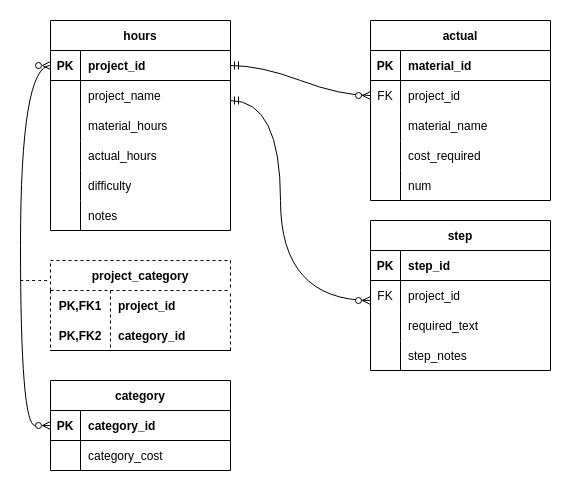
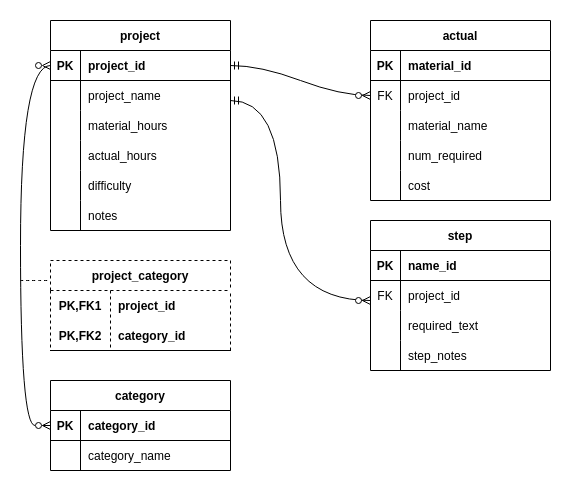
- <mxCell id="2" value="hours" style="shape=table;startSize=30;container=1;collapsible=1;childLayout=tableLayout;fixedRows=1;rowLines=0;fontStyle=1;align=center;resizeLast=1;" vertex="1" parent="1"><mxGeometry x="50" y="20" width="180" height="210" as="geometry" /></mxCell>
+ <mxCell id="2" value="project" style="shape=table;startSize=30;container=1;collapsible=1;childLayout=tableLayout;fixedRows=1;rowLines=0;fontStyle=1;align=center;resizeLast=1;" vertex="1" parent="1"><mxGeometry x="50" y="20" width="180" height="210" as="geometry" /></mxCell>
- <mxCell id="33" value="cost_required" style="shape=partialRectangle;connectable=0;fillColor=none;top=0;left=0;bottom=0;right=0;align=left;spacingLeft=6;overflow=hidden;" vertex="1" parent="31"><mxGeometry x="30" width="150" height="30" as="geometry"><mxRectangle width="150" height="30" as="alternateBounds" /></mxGeometry></mxCell>
+ <mxCell id="33" value="num_required" style="shape=partialRectangle;connectable=0;fillColor=none;top=0;left=0;bottom=0;right=0;align=left;spacingLeft=6;overflow=hidden;" vertex="1" parent="31"><mxGeometry x="30" width="150" height="30" as="geometry"><mxRectangle width="150" height="30" as="alternateBounds" /></mxGeometry></mxCell>
- <mxCell id="36" value="num" style="shape=partialRectangle;connectable=0;fillColor=none;top=0;left=0;bottom=0;right=0;align=left;spacingLeft=6;overflow=hidden;" vertex="1" parent="34"><mxGeometry x="30" width="150" height="30" as="geometry"><mxRectangle width="150" height="30" as="alternateBounds" /></mxGeometry></mxCell>
+ <mxCell id="36" value="cost" style="shape=partialRectangle;connectable=0;fillColor=none;top=0;left=0;bottom=0;right=0;align=left;spacingLeft=6;overflow=hidden;" vertex="1" parent="34"><mxGeometry x="30" width="150" height="30" as="geometry"><mxRectangle width="150" height="30" as="alternateBounds" /></mxGeometry></mxCell>
- <mxCell id="40" value="step_id" style="shape=partialRectangle;connectable=0;fillColor=none;top=0;left=0;bottom=0;right=0;align=left;spacingLeft=6;fontStyle=1;overflow=hidden;" vertex="1" parent="38"><mxGeometry x="30" width="150" height="30" as="geometry"><mxRectangle width="150" height="30" as="alternateBounds" /></mxGeometry></mxCell>
+ <mxCell id="40" value="name_id" style="shape=partialRectangle;connectable=0;fillColor=none;top=0;left=0;bottom=0;right=0;align=left;spacingLeft=6;fontStyle=1;overflow=hidden;" vertex="1" parent="38"><mxGeometry x="30" width="150" height="30" as="geometry"><mxRectangle width="150" height="30" as="alternateBounds" /></mxGeometry></mxCell>
- <mxCell id="63" value="category_cost" style="shape=partialRectangle;connectable=0;fillColor=none;top=0;left=0;bottom=0;right=0;align=left;spacingLeft=6;overflow=hidden;" vertex="1" parent="61"><mxGeometry x="30" width="150" height="30" as="geometry"><mxRectangle width="150" height="30" as="alternateBounds" /></mxGeometry></mxCell>
+ <mxCell id="63" value="category_name" style="shape=partialRectangle;connectable=0;fillColor=none;top=0;left=0;bottom=0;right=0;align=left;spacingLeft=6;overflow=hidden;" vertex="1" parent="61"><mxGeometry x="30" width="150" height="30" as="geometry"><mxRectangle width="150" height="30" as="alternateBounds" /></mxGeometry></mxCell>
